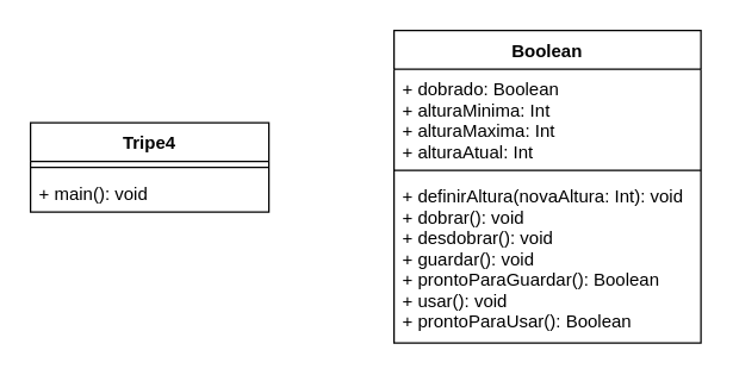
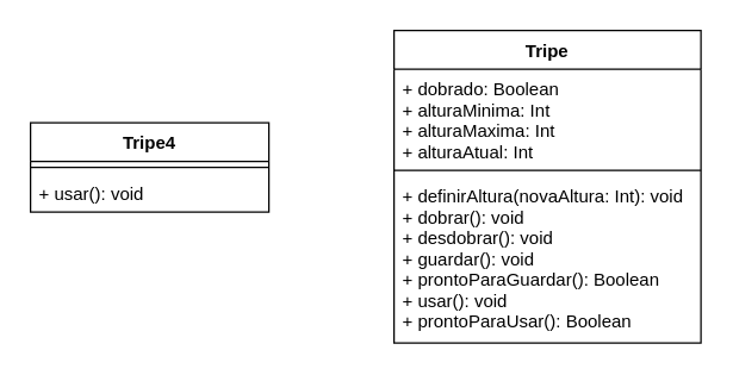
- <mxCell id="2" value="Boolean" style="swimlane;fontStyle=1;align=center;verticalAlign=top;childLayout=stackLayout;horizontal=1;startSize=26;horizontalStack=0;resizeParent=1;resizeParentMax=0;resizeLast=0;collapsible=1;marginBottom=0;" vertex="1" parent="1"><mxGeometry x="264" y="20" width="206" height="210" as="geometry" /></mxCell>
+ <mxCell id="2" value="Tripe" style="swimlane;fontStyle=1;align=center;verticalAlign=top;childLayout=stackLayout;horizontal=1;startSize=26;horizontalStack=0;resizeParent=1;resizeParentMax=0;resizeLast=0;collapsible=1;marginBottom=0;" vertex="1" parent="1"><mxGeometry x="264" y="20" width="206" height="210" as="geometry" /></mxCell>
- <mxCell id="8" value="+ main(): void" style="text;strokeColor=none;fillColor=none;align=left;verticalAlign=top;spacingLeft=4;spacingRight=4;overflow=hidden;rotatable=0;points=[[0,0.5],[1,0.5]];portConstraint=eastwest;" vertex="1" parent="6"><mxGeometry y="34" width="160" height="26" as="geometry" /></mxCell>
+ <mxCell id="8" value="+ usar(): void" style="text;strokeColor=none;fillColor=none;align=left;verticalAlign=top;spacingLeft=4;spacingRight=4;overflow=hidden;rotatable=0;points=[[0,0.5],[1,0.5]];portConstraint=eastwest;" vertex="1" parent="6"><mxGeometry y="34" width="160" height="26" as="geometry" /></mxCell>
